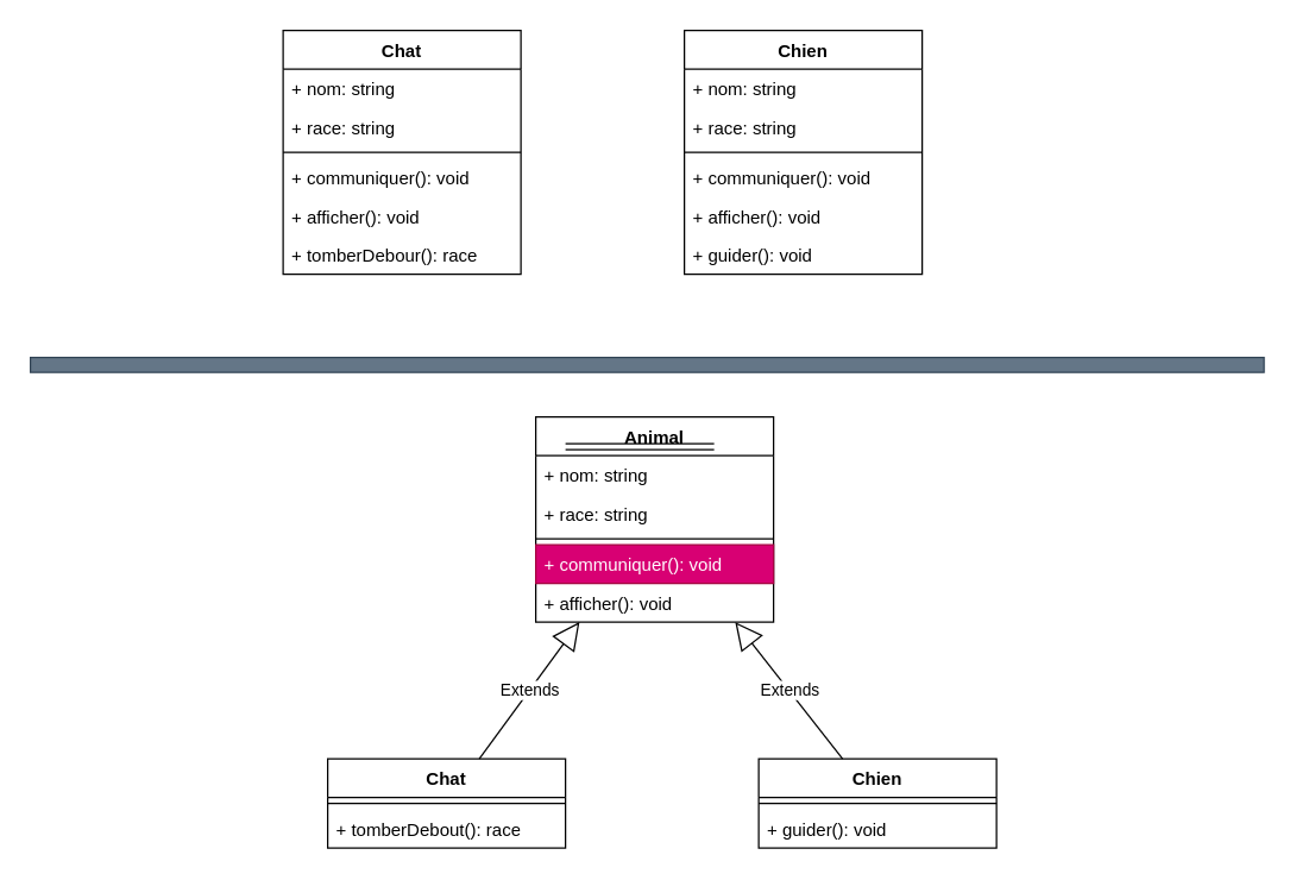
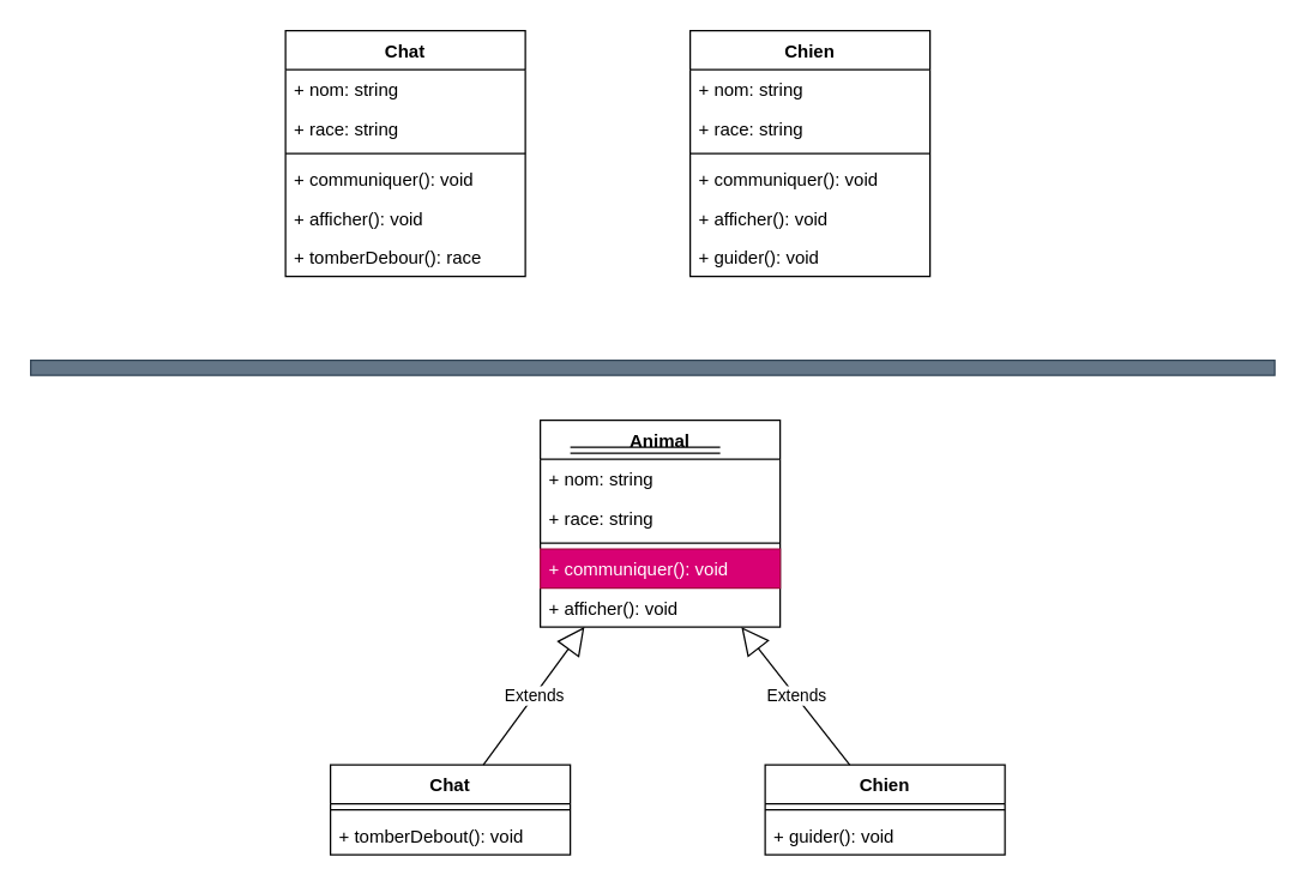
- <mxCell id="18" value="+ tomberDebout(): race" style="text;strokeColor=none;fillColor=none;align=left;verticalAlign=top;spacingLeft=4;spacingRight=4;overflow=hidden;rotatable=0;points=[[0,0.5],[1,0.5]];portConstraint=eastwest;whiteSpace=wrap;html=1;" parent="16" vertex="1"><mxGeometry y="34" width="160" height="26" as="geometry" /></mxCell>
+ <mxCell id="18" value="+ tomberDebout(): void" style="text;strokeColor=none;fillColor=none;align=left;verticalAlign=top;spacingLeft=4;spacingRight=4;overflow=hidden;rotatable=0;points=[[0,0.5],[1,0.5]];portConstraint=eastwest;whiteSpace=wrap;html=1;" parent="16" vertex="1"><mxGeometry y="34" width="160" height="26" as="geometry" /></mxCell>
